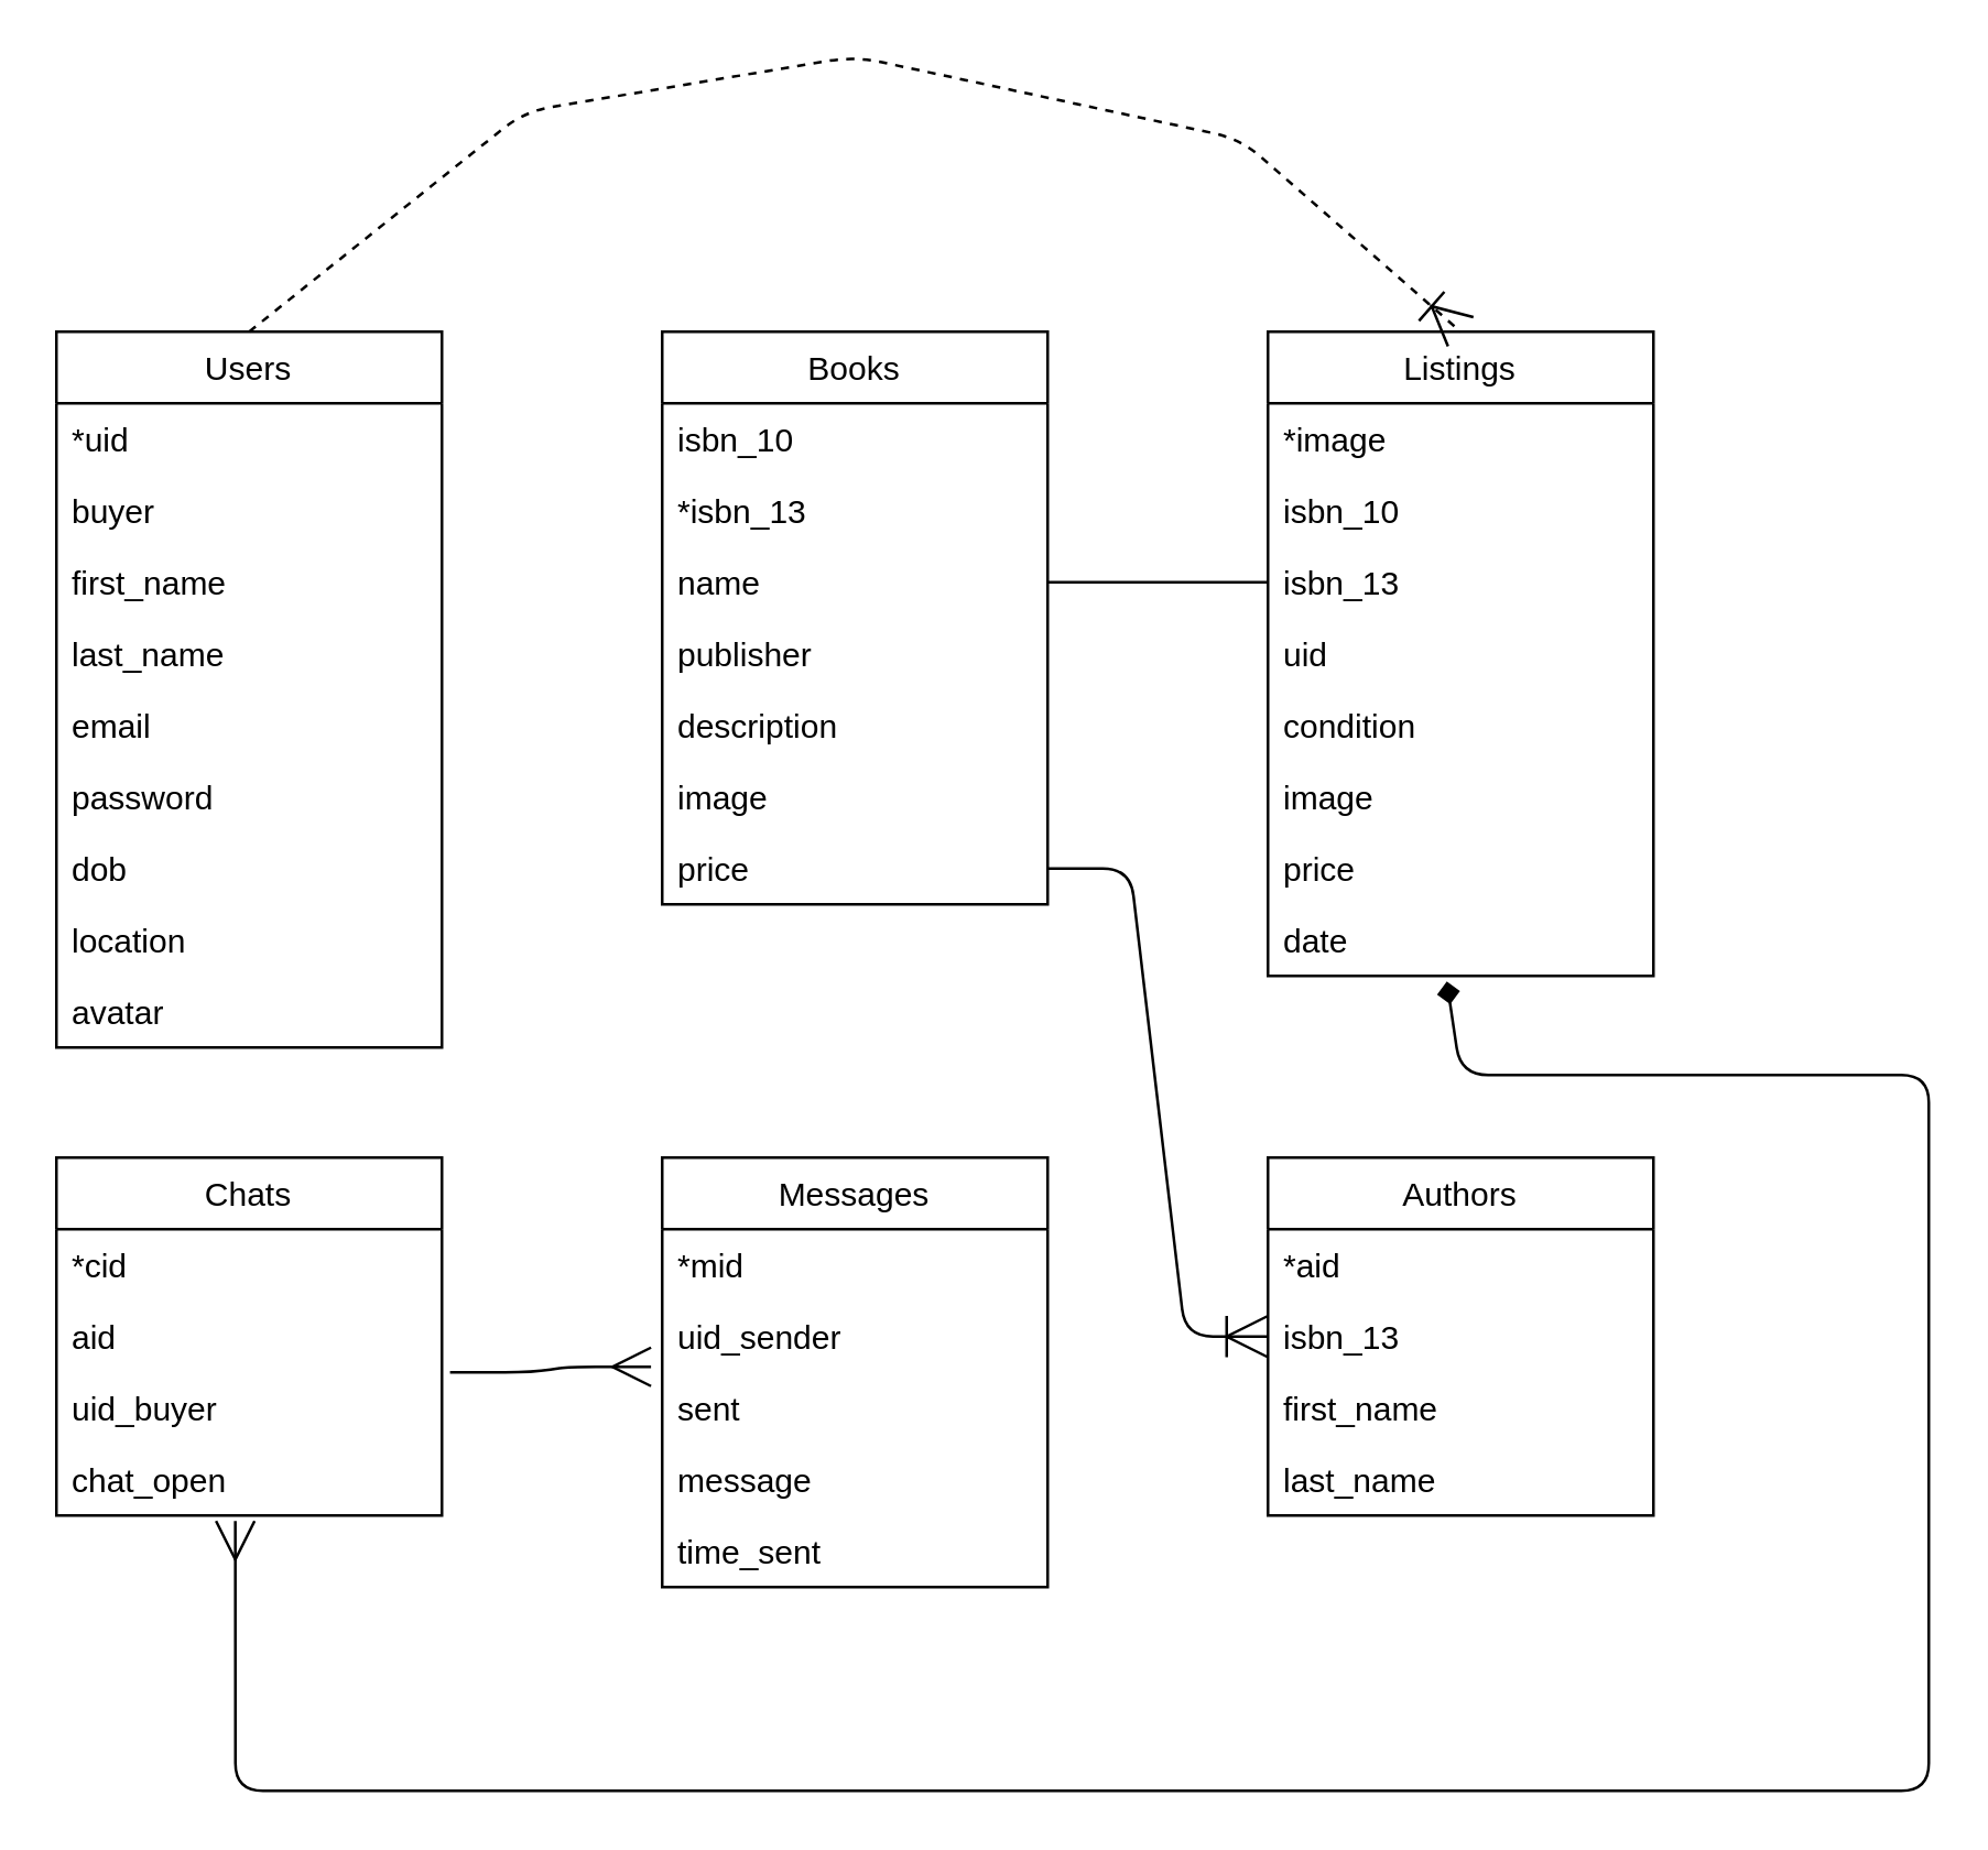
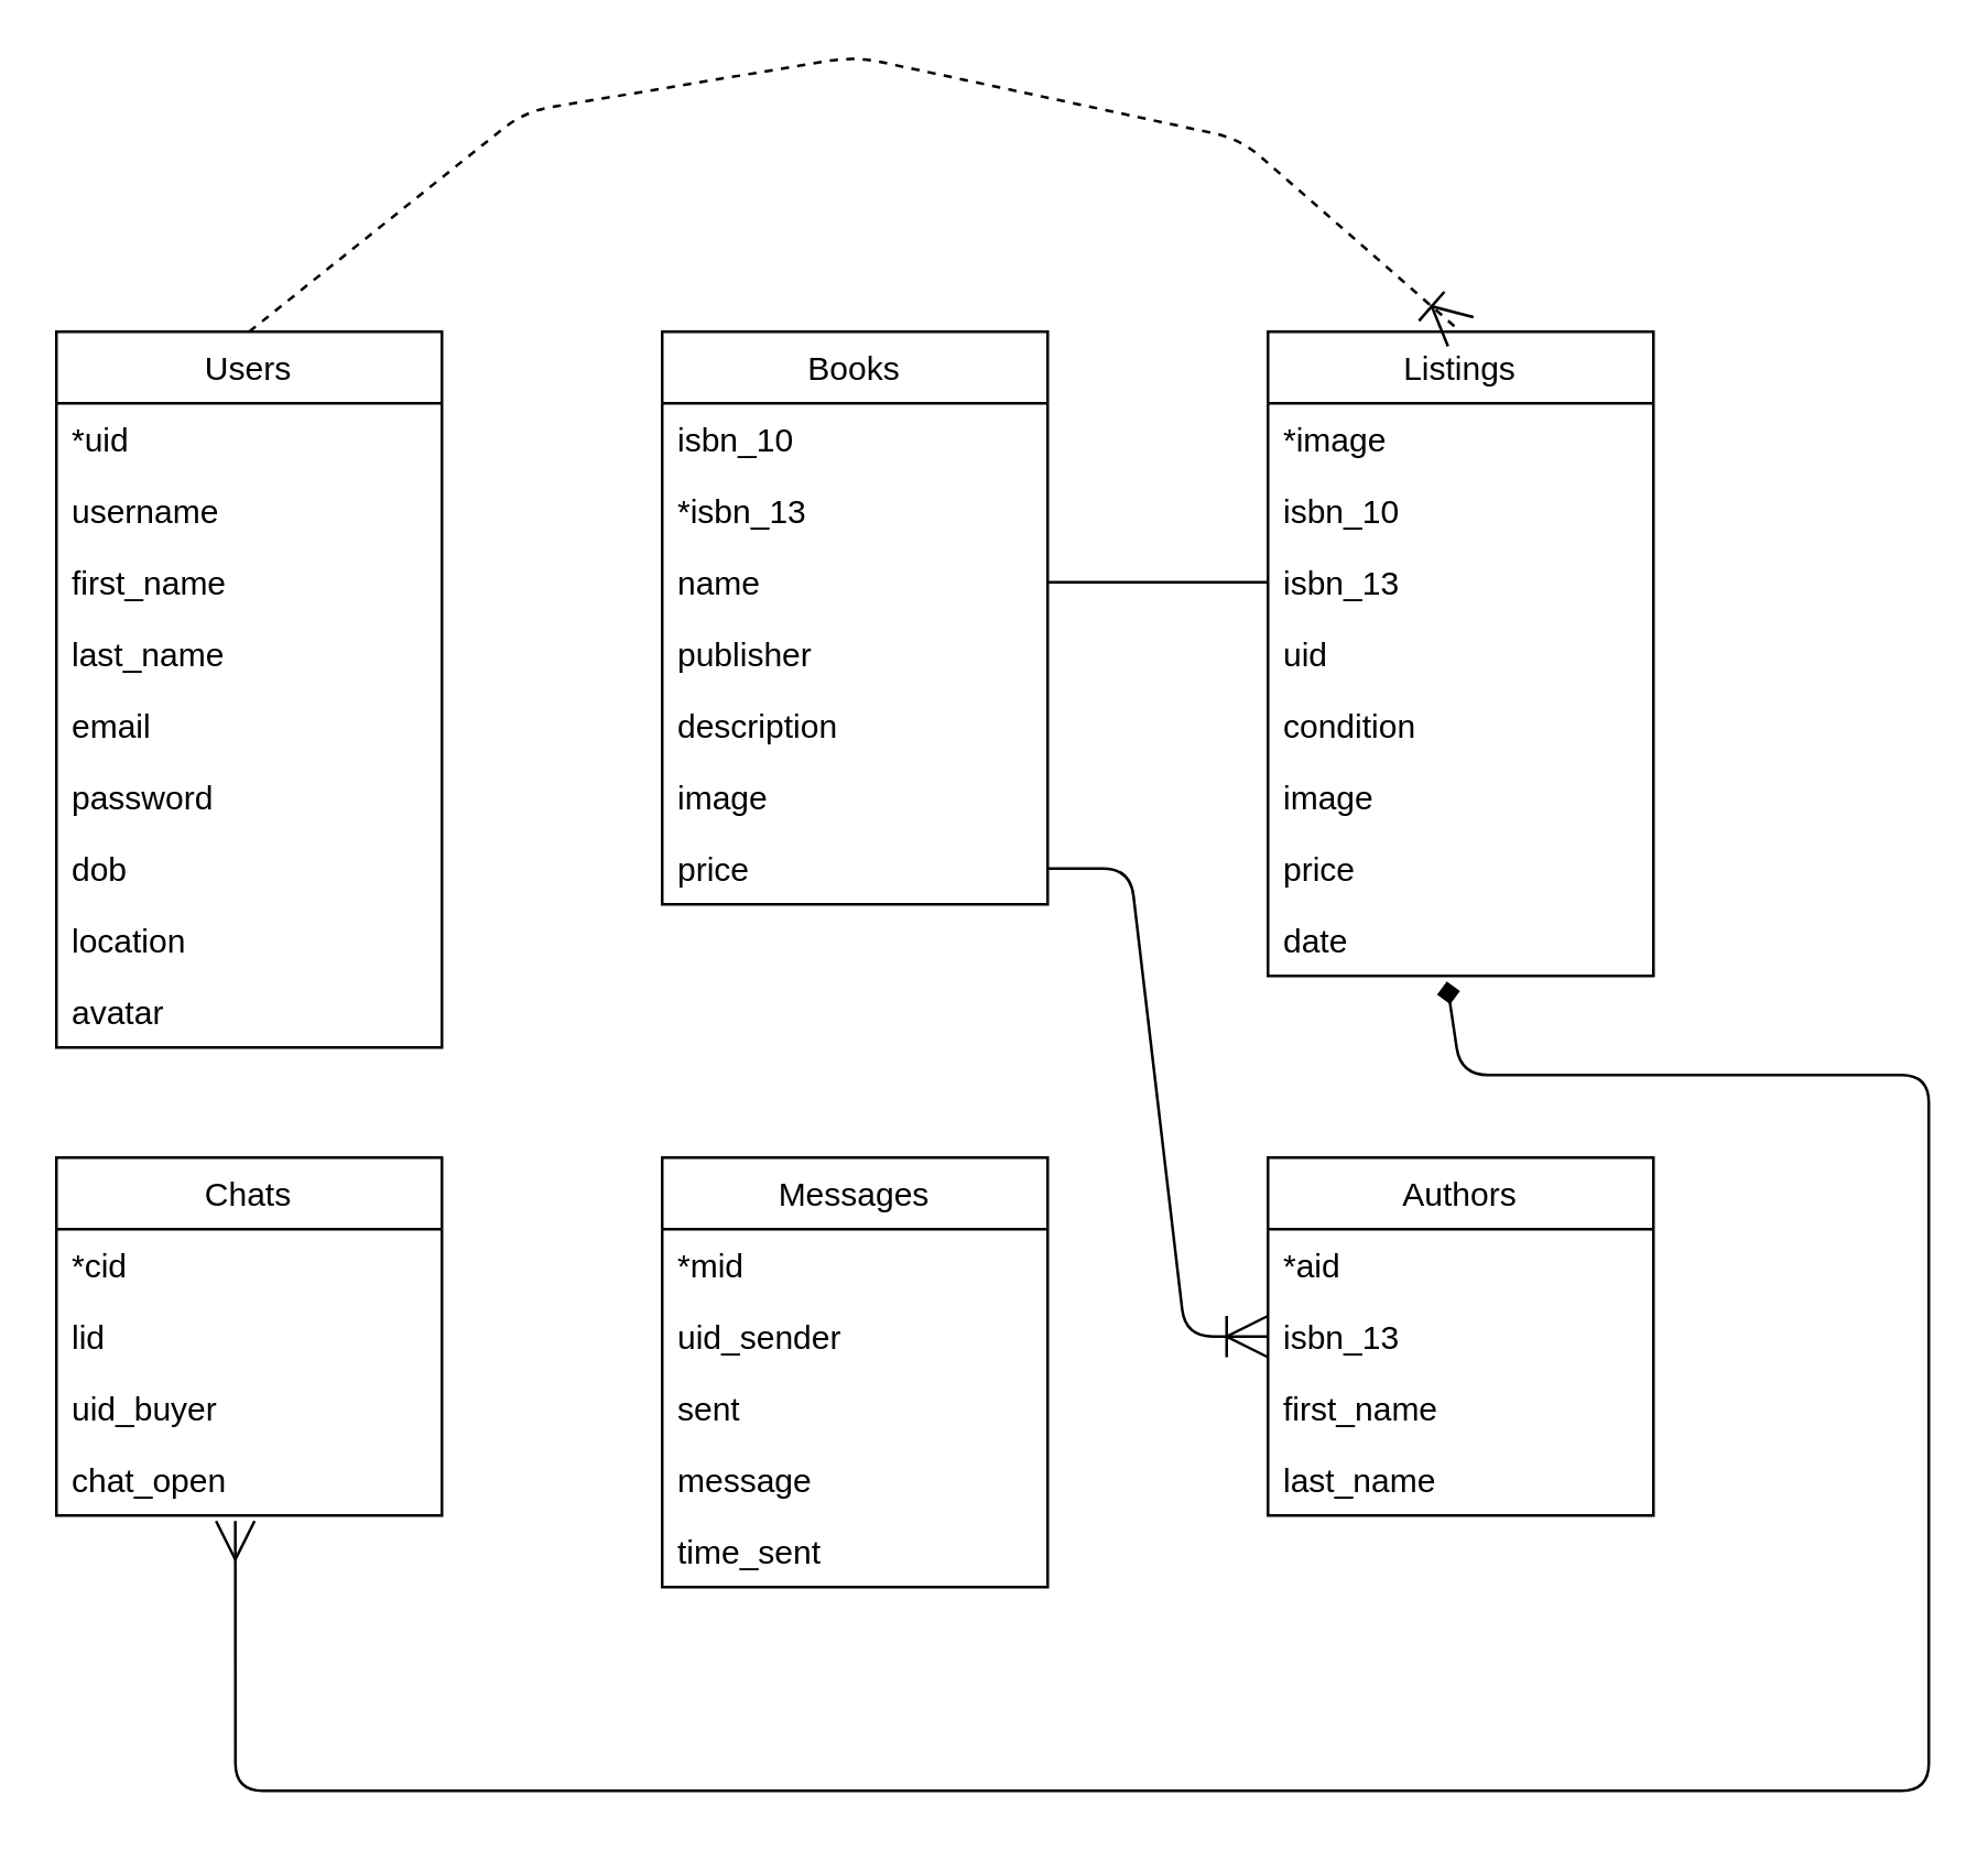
- <mxCell id="4" value="buyer" style="text;strokeColor=none;fillColor=none;align=left;verticalAlign=top;spacingLeft=4;spacingRight=4;overflow=hidden;rotatable=0;points=[[0,0.5],[1,0.5]];portConstraint=eastwest;" vertex="1" parent="2"><mxGeometry y="52" width="140" height="26" as="geometry" /></mxCell>
+ <mxCell id="4" value="username" style="text;strokeColor=none;fillColor=none;align=left;verticalAlign=top;spacingLeft=4;spacingRight=4;overflow=hidden;rotatable=0;points=[[0,0.5],[1,0.5]];portConstraint=eastwest;" vertex="1" parent="2"><mxGeometry y="52" width="140" height="26" as="geometry" /></mxCell>
- <mxCell id="31" value="aid" style="text;strokeColor=none;fillColor=none;align=left;verticalAlign=top;spacingLeft=4;spacingRight=4;overflow=hidden;rotatable=0;points=[[0,0.5],[1,0.5]];portConstraint=eastwest;" vertex="1" parent="29"><mxGeometry y="52" width="140" height="26" as="geometry" /></mxCell>
+ <mxCell id="31" value="lid" style="text;strokeColor=none;fillColor=none;align=left;verticalAlign=top;spacingLeft=4;spacingRight=4;overflow=hidden;rotatable=0;points=[[0,0.5],[1,0.5]];portConstraint=eastwest;" vertex="1" parent="29"><mxGeometry y="52" width="140" height="26" as="geometry" /></mxCell>
- <mxCell id="48" value="" style="edgeStyle=entityRelationEdgeStyle;fontSize=12;html=1;endArrow=ERmany;strokeColor=#000000;strokeWidth=1;exitX=1.021;exitY=0;exitDx=0;exitDy=0;exitPerimeter=0;entryX=-0.029;entryY=-0.077;entryDx=0;entryDy=0;entryPerimeter=0;endSize=12;" edge="1" parent="1" source="32" target="37"><mxGeometry width="100" height="100" relative="1" as="geometry"><mxPoint x="160" y="670" as="sourcePoint" /><mxPoint x="260" y="570" as="targetPoint" /></mxGeometry></mxCell>
